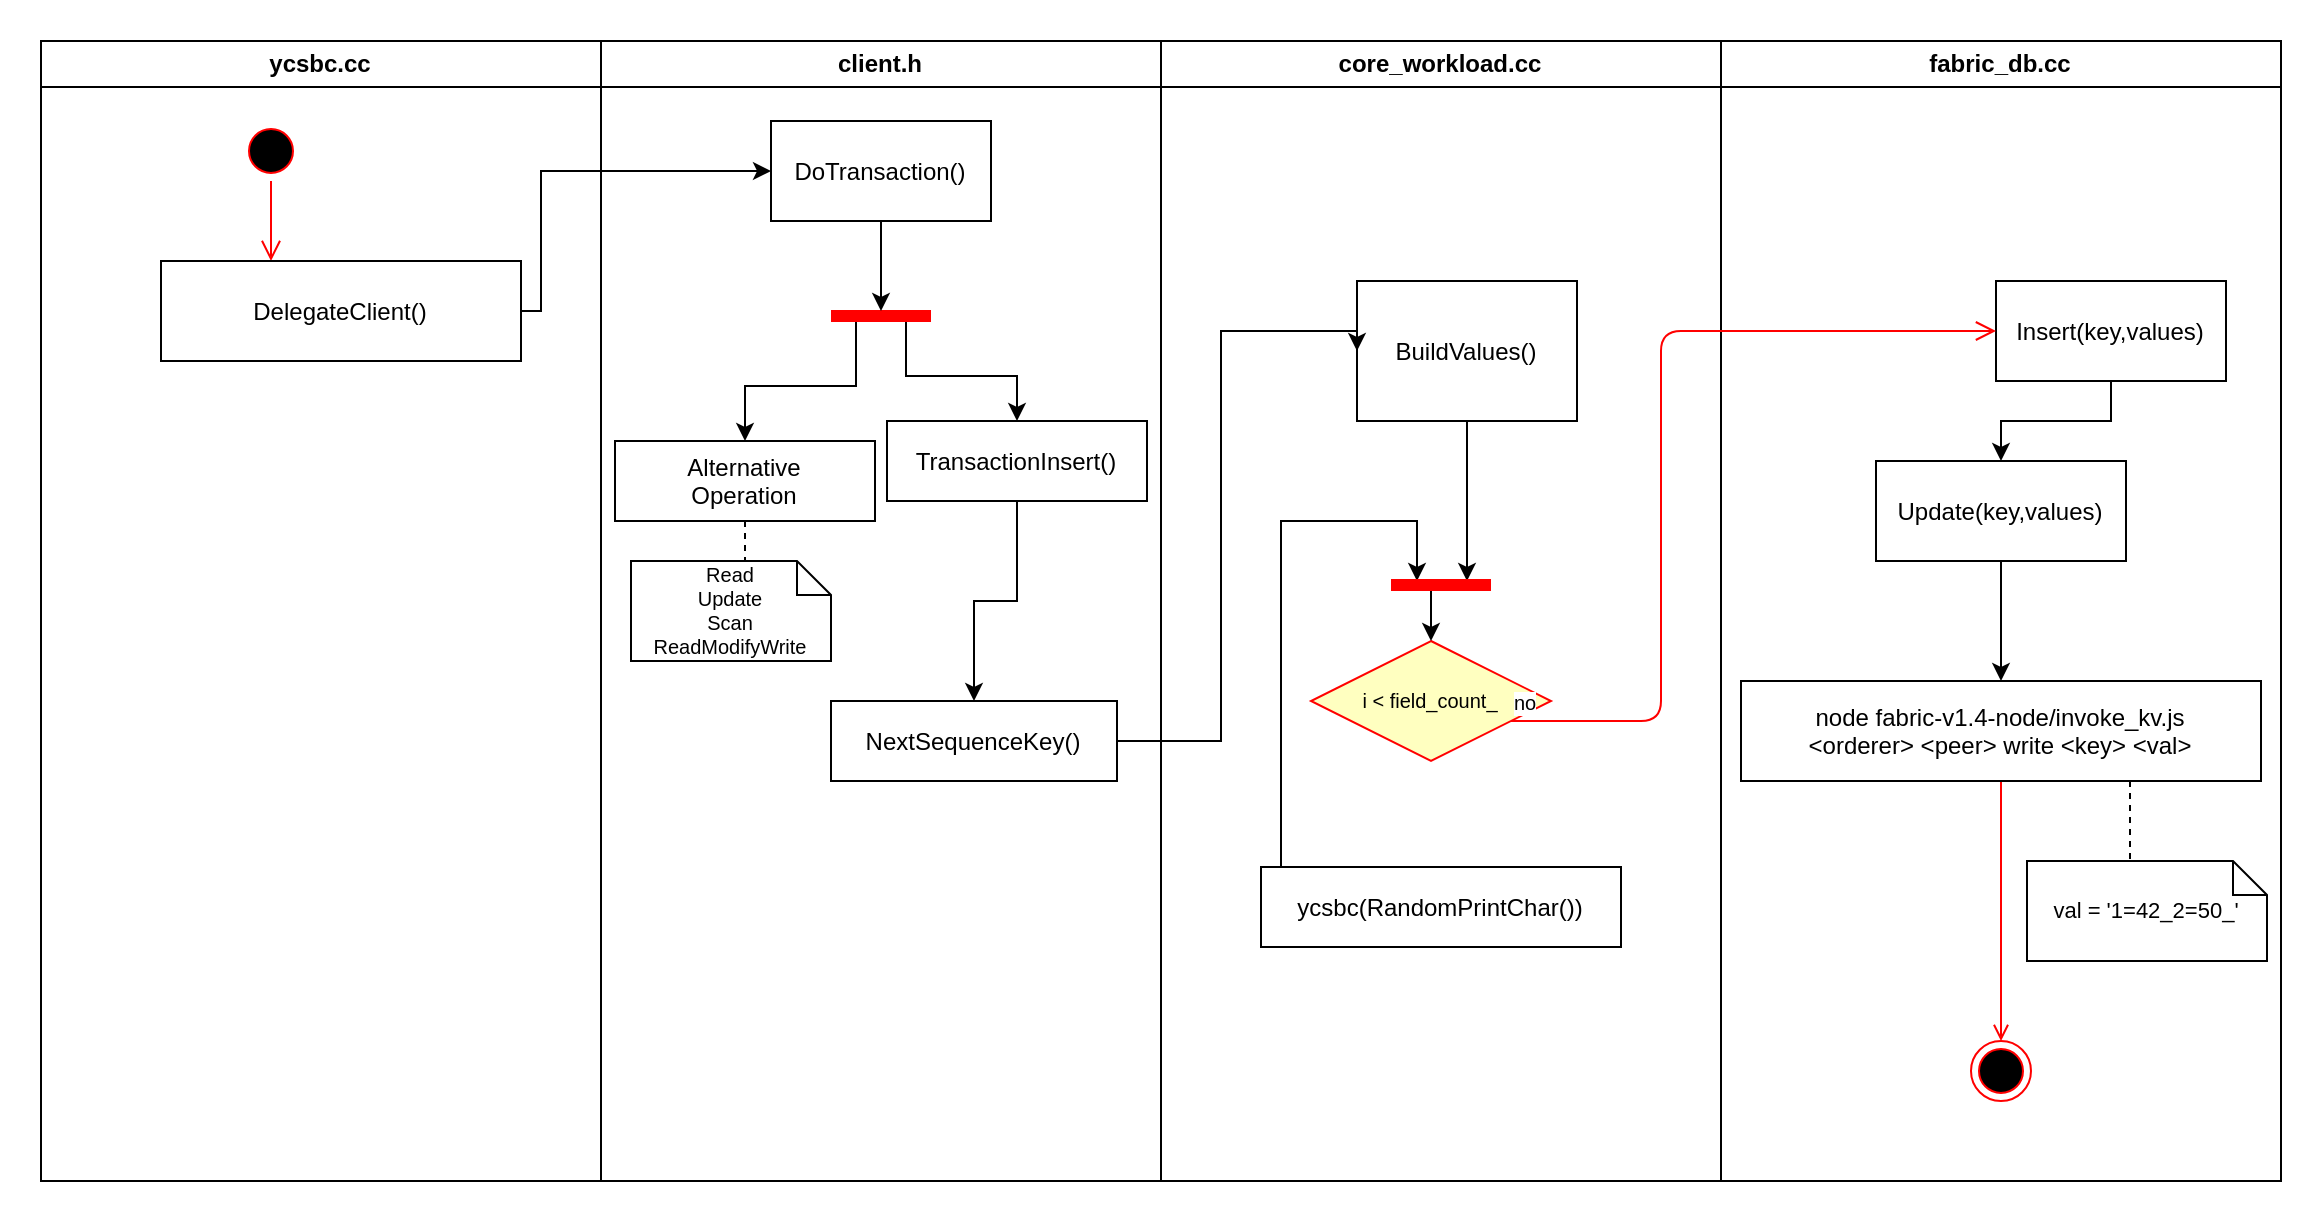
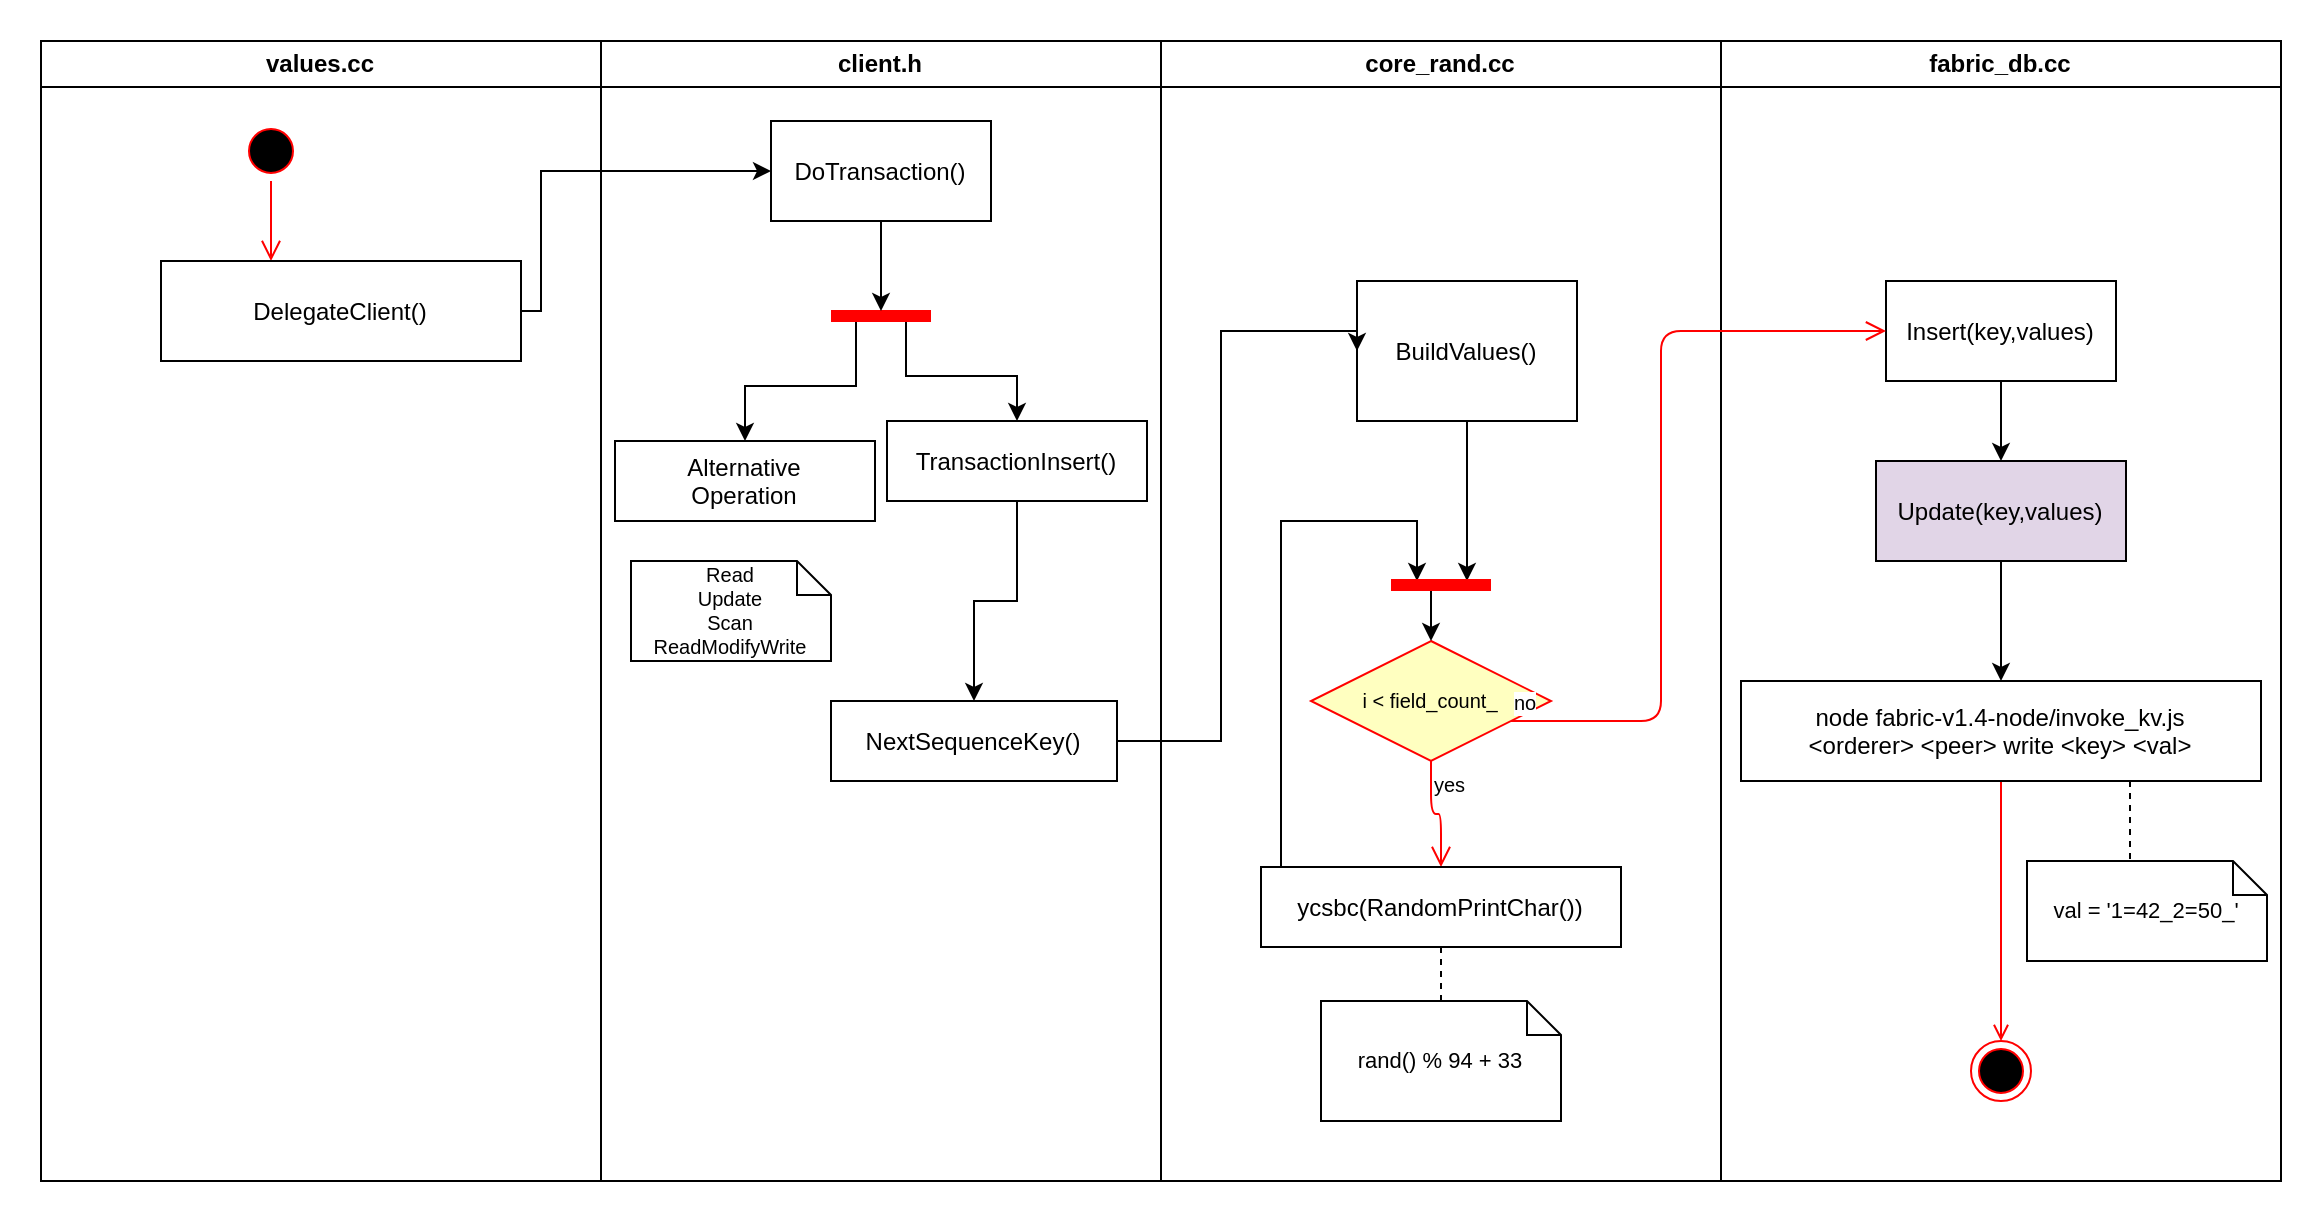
- <mxCell id="2" value="ycsbc.cc" style="swimlane;whiteSpace=wrap" parent="1" vertex="1"><mxGeometry x="20" y="20" width="280" height="570" as="geometry" /></mxCell>
+ <mxCell id="2" value="values.cc" style="swimlane;whiteSpace=wrap" parent="1" vertex="1"><mxGeometry x="20" y="20" width="280" height="570" as="geometry" /></mxCell>
- <mxCell id="18" value="core_workload.cc" style="swimlane;whiteSpace=wrap" parent="1" vertex="1"><mxGeometry x="580" y="20" width="280" height="570" as="geometry" /></mxCell>
+ <mxCell id="18" value="core_rand.cc" style="swimlane;whiteSpace=wrap" parent="1" vertex="1"><mxGeometry x="580" y="20" width="280" height="570" as="geometry" /></mxCell>
- <mxCell id="33" value="Insert(key,values)" style="" vertex="1" parent="29"><mxGeometry x="137.5" y="120" width="115" height="50" as="geometry" /></mxCell>
+ <mxCell id="33" value="Insert(key,values)" style="" vertex="1" parent="29"><mxGeometry x="82.5" y="120" width="115" height="50" as="geometry" /></mxCell>
- <mxCell id="35" value="Update(key,values)" style="" vertex="1" parent="29"><mxGeometry x="77.5" y="210" width="125" height="50" as="geometry" /></mxCell>
+ <mxCell id="35" value="Update(key,values)" style="fillColor=#e1d5e7;" vertex="1" parent="29"><mxGeometry x="77.5" y="210" width="125" height="50" as="geometry" /></mxCell>
- <mxCell id="13" style="edgeStyle=orthogonalEdgeStyle;rounded=0;orthogonalLoop=1;jettySize=auto;html=1;exitX=0.5;exitY=0;exitDx=0;exitDy=0;exitPerimeter=0;entryX=0.5;entryY=1;entryDx=0;entryDy=0;fontSize=10;dashed=1;endArrow=none;endFill=0;" edge="1" parent="6" source="14" target="12"><mxGeometry relative="1" as="geometry" /></mxCell>
+ <mxCell id="24" value="yes" style="edgeStyle=orthogonalEdgeStyle;html=1;align=left;verticalAlign=top;endArrow=open;endSize=8;strokeColor=#ff0000;fontSize=10;entryX=0.5;entryY=0;entryDx=0;entryDy=0;" edge="1" source="23" parent="18" target="26"><mxGeometry x="-1" relative="1" as="geometry"><mxPoint x="110" y="390" as="targetPoint" /></mxGeometry></mxCell>
+ <mxCell id="22" style="edgeStyle=orthogonalEdgeStyle;rounded=0;orthogonalLoop=1;jettySize=auto;html=1;entryX=0.5;entryY=0;entryDx=0;entryDy=0;fontSize=10;dashed=1;endArrow=none;endFill=0;entryPerimeter=0;exitX=0.5;exitY=1;exitDx=0;exitDy=0;" edge="1" parent="18" source="26" target="21"><mxGeometry relative="1" as="geometry"><mxPoint x="153" y="130" as="sourcePoint" /><mxPoint x="-190" y="250" as="targetPoint" /></mxGeometry></mxCell>
+ <mxCell id="21" value="rand() % 94 + 33" style="shape=note;whiteSpace=wrap;size=17;fontSize=11;" vertex="1" parent="18"><mxGeometry x="80" y="480" width="120" height="60" as="geometry" /></mxCell>
